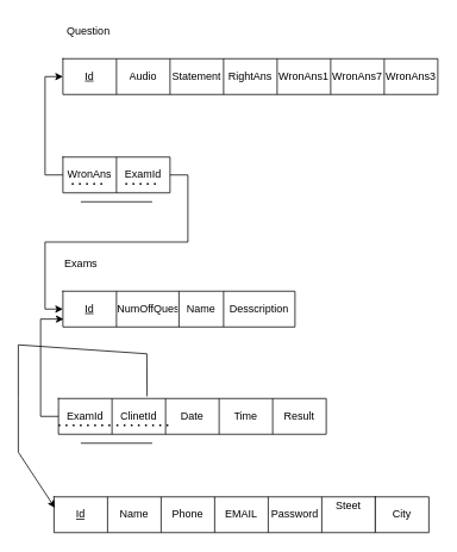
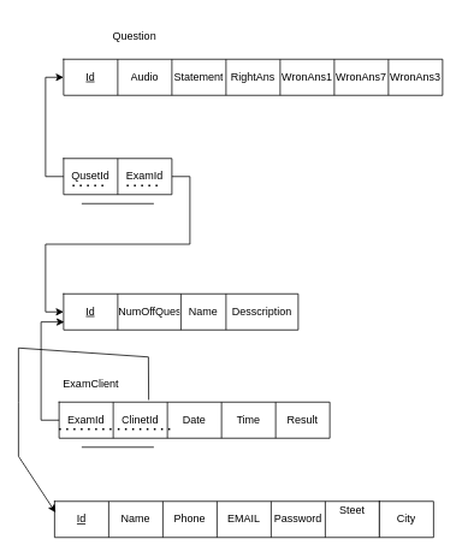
- <mxCell id="11" value="Question&amp;nbsp;" style="text;html=1;align=center;verticalAlign=middle;resizable=0;points=[];autosize=1;strokeColor=none;fillColor=none;" vertex="1" parent="1"><mxGeometry x="65" y="20" width="70" height="30" as="geometry" /></mxCell>
+ <mxCell id="11" value="Question&amp;nbsp;" style="text;html=1;align=center;verticalAlign=middle;resizable=0;points=[];autosize=1;strokeColor=none;fillColor=none;" vertex="1" parent="1"><mxGeometry x="115" y="25" width="70" height="30" as="geometry" /></mxCell>
- <mxCell id="32" value="WronAns" style="shape=partialRectangle;html=1;whiteSpace=wrap;connectable=0;strokeColor=inherit;overflow=hidden;fillColor=none;top=0;left=0;bottom=0;right=0;pointerEvents=1;" vertex="1" parent="31"><mxGeometry width="60" height="40" as="geometry"><mxRectangle width="60" height="40" as="alternateBounds" /></mxGeometry></mxCell>
+ <mxCell id="32" value="QusetId" style="shape=partialRectangle;html=1;whiteSpace=wrap;connectable=0;strokeColor=inherit;overflow=hidden;fillColor=none;top=0;left=0;bottom=0;right=0;pointerEvents=1;" vertex="1" parent="31"><mxGeometry width="60" height="40" as="geometry"><mxRectangle width="60" height="40" as="alternateBounds" /></mxGeometry></mxCell>
- <mxCell id="18" value="Exams" style="text;html=1;align=center;verticalAlign=middle;resizable=0;points=[];autosize=1;strokeColor=none;fillColor=none;" vertex="1" parent="1"><mxGeometry x="60" y="280" width="60" height="30" as="geometry" /></mxCell>
+ <mxCell id="43" value="ExamClient" style="text;html=1;align=center;verticalAlign=middle;resizable=0;points=[];autosize=1;strokeColor=none;fillColor=none;" vertex="1" parent="1"><mxGeometry x="60" y="410" width="80" height="30" as="geometry" /></mxCell>
